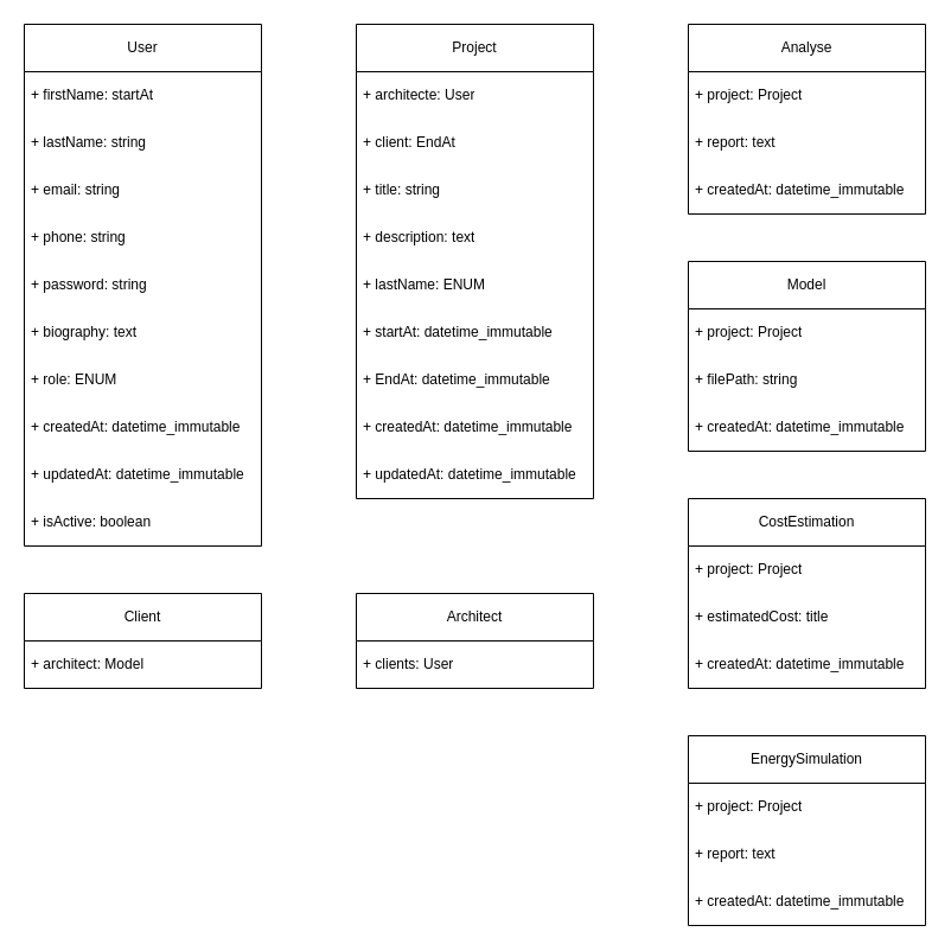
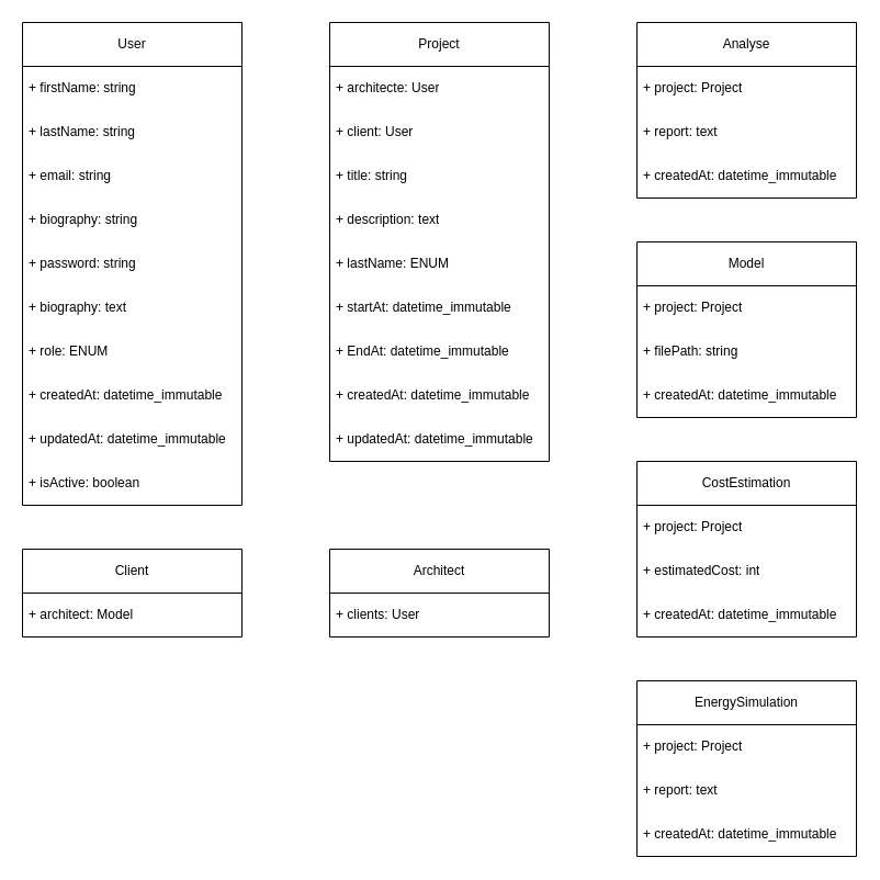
- <mxCell id="3" value="+ firstName: startAt" style="text;strokeColor=none;fillColor=none;align=left;verticalAlign=middle;spacingLeft=4;spacingRight=4;overflow=hidden;rotatable=0;points=[[0,0.5],[1,0.5]];portConstraint=eastwest;whiteSpace=wrap;html=1;" vertex="1" parent="2"><mxGeometry y="40" width="200" height="40" as="geometry" /></mxCell>
+ <mxCell id="3" value="+ firstName: string" style="text;strokeColor=none;fillColor=none;align=left;verticalAlign=middle;spacingLeft=4;spacingRight=4;overflow=hidden;rotatable=0;points=[[0,0.5],[1,0.5]];portConstraint=eastwest;whiteSpace=wrap;html=1;" vertex="1" parent="2"><mxGeometry y="40" width="200" height="40" as="geometry" /></mxCell>
- <mxCell id="15" value="+ client: EndAt" style="text;strokeColor=none;fillColor=none;align=left;verticalAlign=middle;spacingLeft=4;spacingRight=4;overflow=hidden;rotatable=0;points=[[0,0.5],[1,0.5]];portConstraint=eastwest;whiteSpace=wrap;html=1;" vertex="1" parent="13"><mxGeometry y="80" width="200" height="40" as="geometry" /></mxCell>
+ <mxCell id="15" value="+ client: User" style="text;strokeColor=none;fillColor=none;align=left;verticalAlign=middle;spacingLeft=4;spacingRight=4;overflow=hidden;rotatable=0;points=[[0,0.5],[1,0.5]];portConstraint=eastwest;whiteSpace=wrap;html=1;" vertex="1" parent="13"><mxGeometry y="80" width="200" height="40" as="geometry" /></mxCell>
- <mxCell id="6" value="+ phone: string" style="text;strokeColor=none;fillColor=none;align=left;verticalAlign=middle;spacingLeft=4;spacingRight=4;overflow=hidden;rotatable=0;points=[[0,0.5],[1,0.5]];portConstraint=eastwest;whiteSpace=wrap;html=1;" vertex="1" parent="2"><mxGeometry y="160" width="200" height="40" as="geometry" /></mxCell>
+ <mxCell id="6" value="+ biography: string" style="text;strokeColor=none;fillColor=none;align=left;verticalAlign=middle;spacingLeft=4;spacingRight=4;overflow=hidden;rotatable=0;points=[[0,0.5],[1,0.5]];portConstraint=eastwest;whiteSpace=wrap;html=1;" vertex="1" parent="2"><mxGeometry y="160" width="200" height="40" as="geometry" /></mxCell>
- <mxCell id="33" value="+ estimatedCost: title" style="text;strokeColor=none;fillColor=none;align=left;verticalAlign=middle;spacingLeft=4;spacingRight=4;overflow=hidden;rotatable=0;points=[[0,0.5],[1,0.5]];portConstraint=eastwest;whiteSpace=wrap;html=1;" vertex="1" parent="31"><mxGeometry y="80" width="200" height="40" as="geometry" /></mxCell>
+ <mxCell id="33" value="+ estimatedCost: int" style="text;strokeColor=none;fillColor=none;align=left;verticalAlign=middle;spacingLeft=4;spacingRight=4;overflow=hidden;rotatable=0;points=[[0,0.5],[1,0.5]];portConstraint=eastwest;whiteSpace=wrap;html=1;" vertex="1" parent="31"><mxGeometry y="80" width="200" height="40" as="geometry" /></mxCell>
